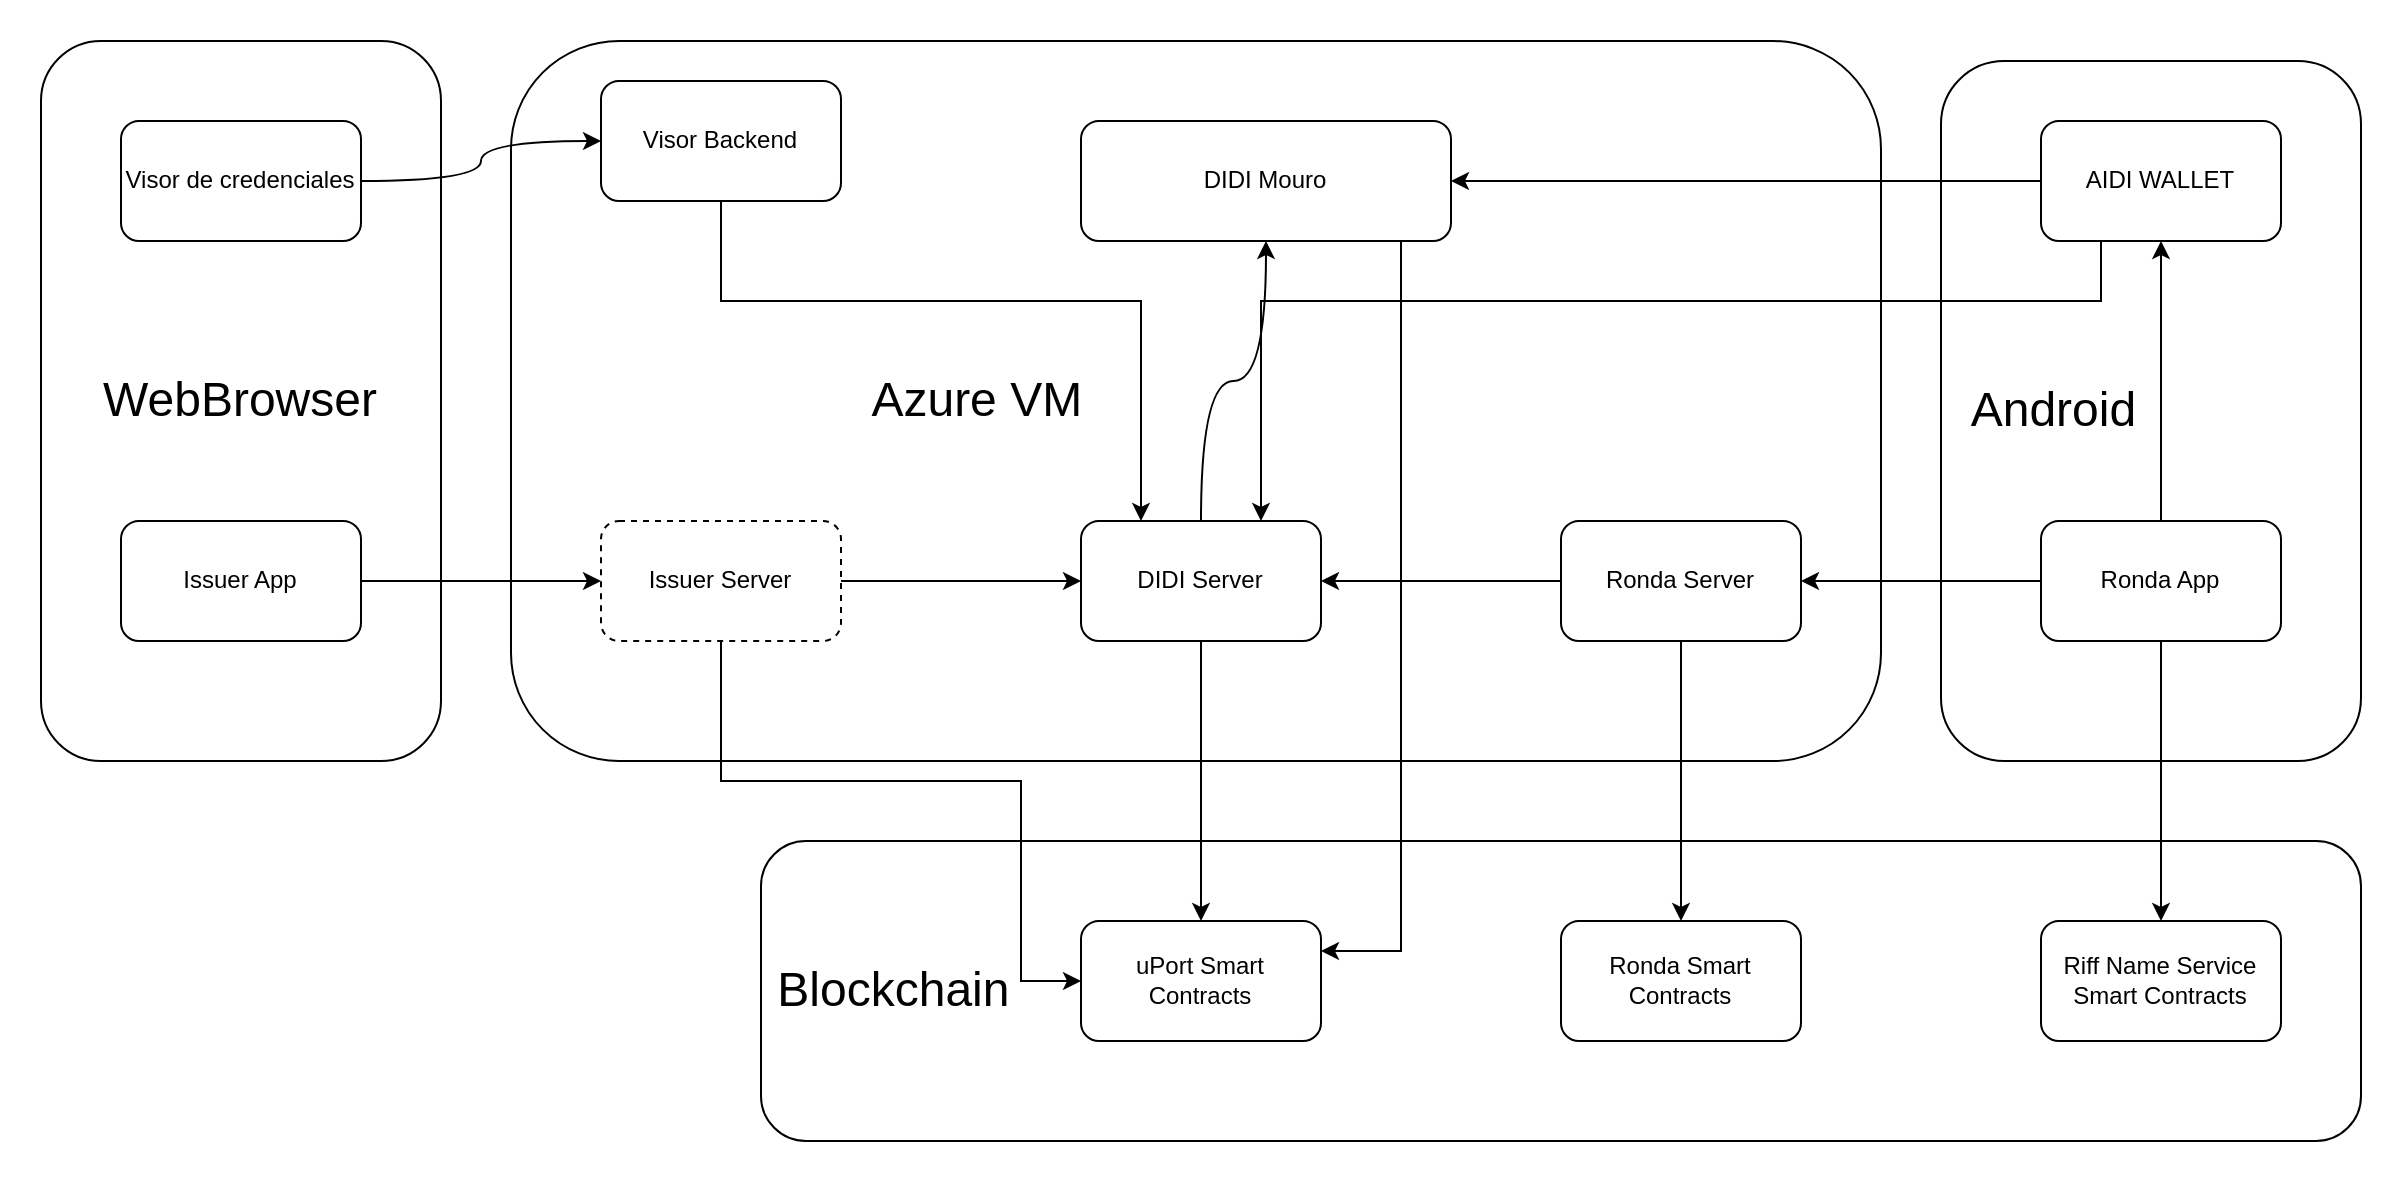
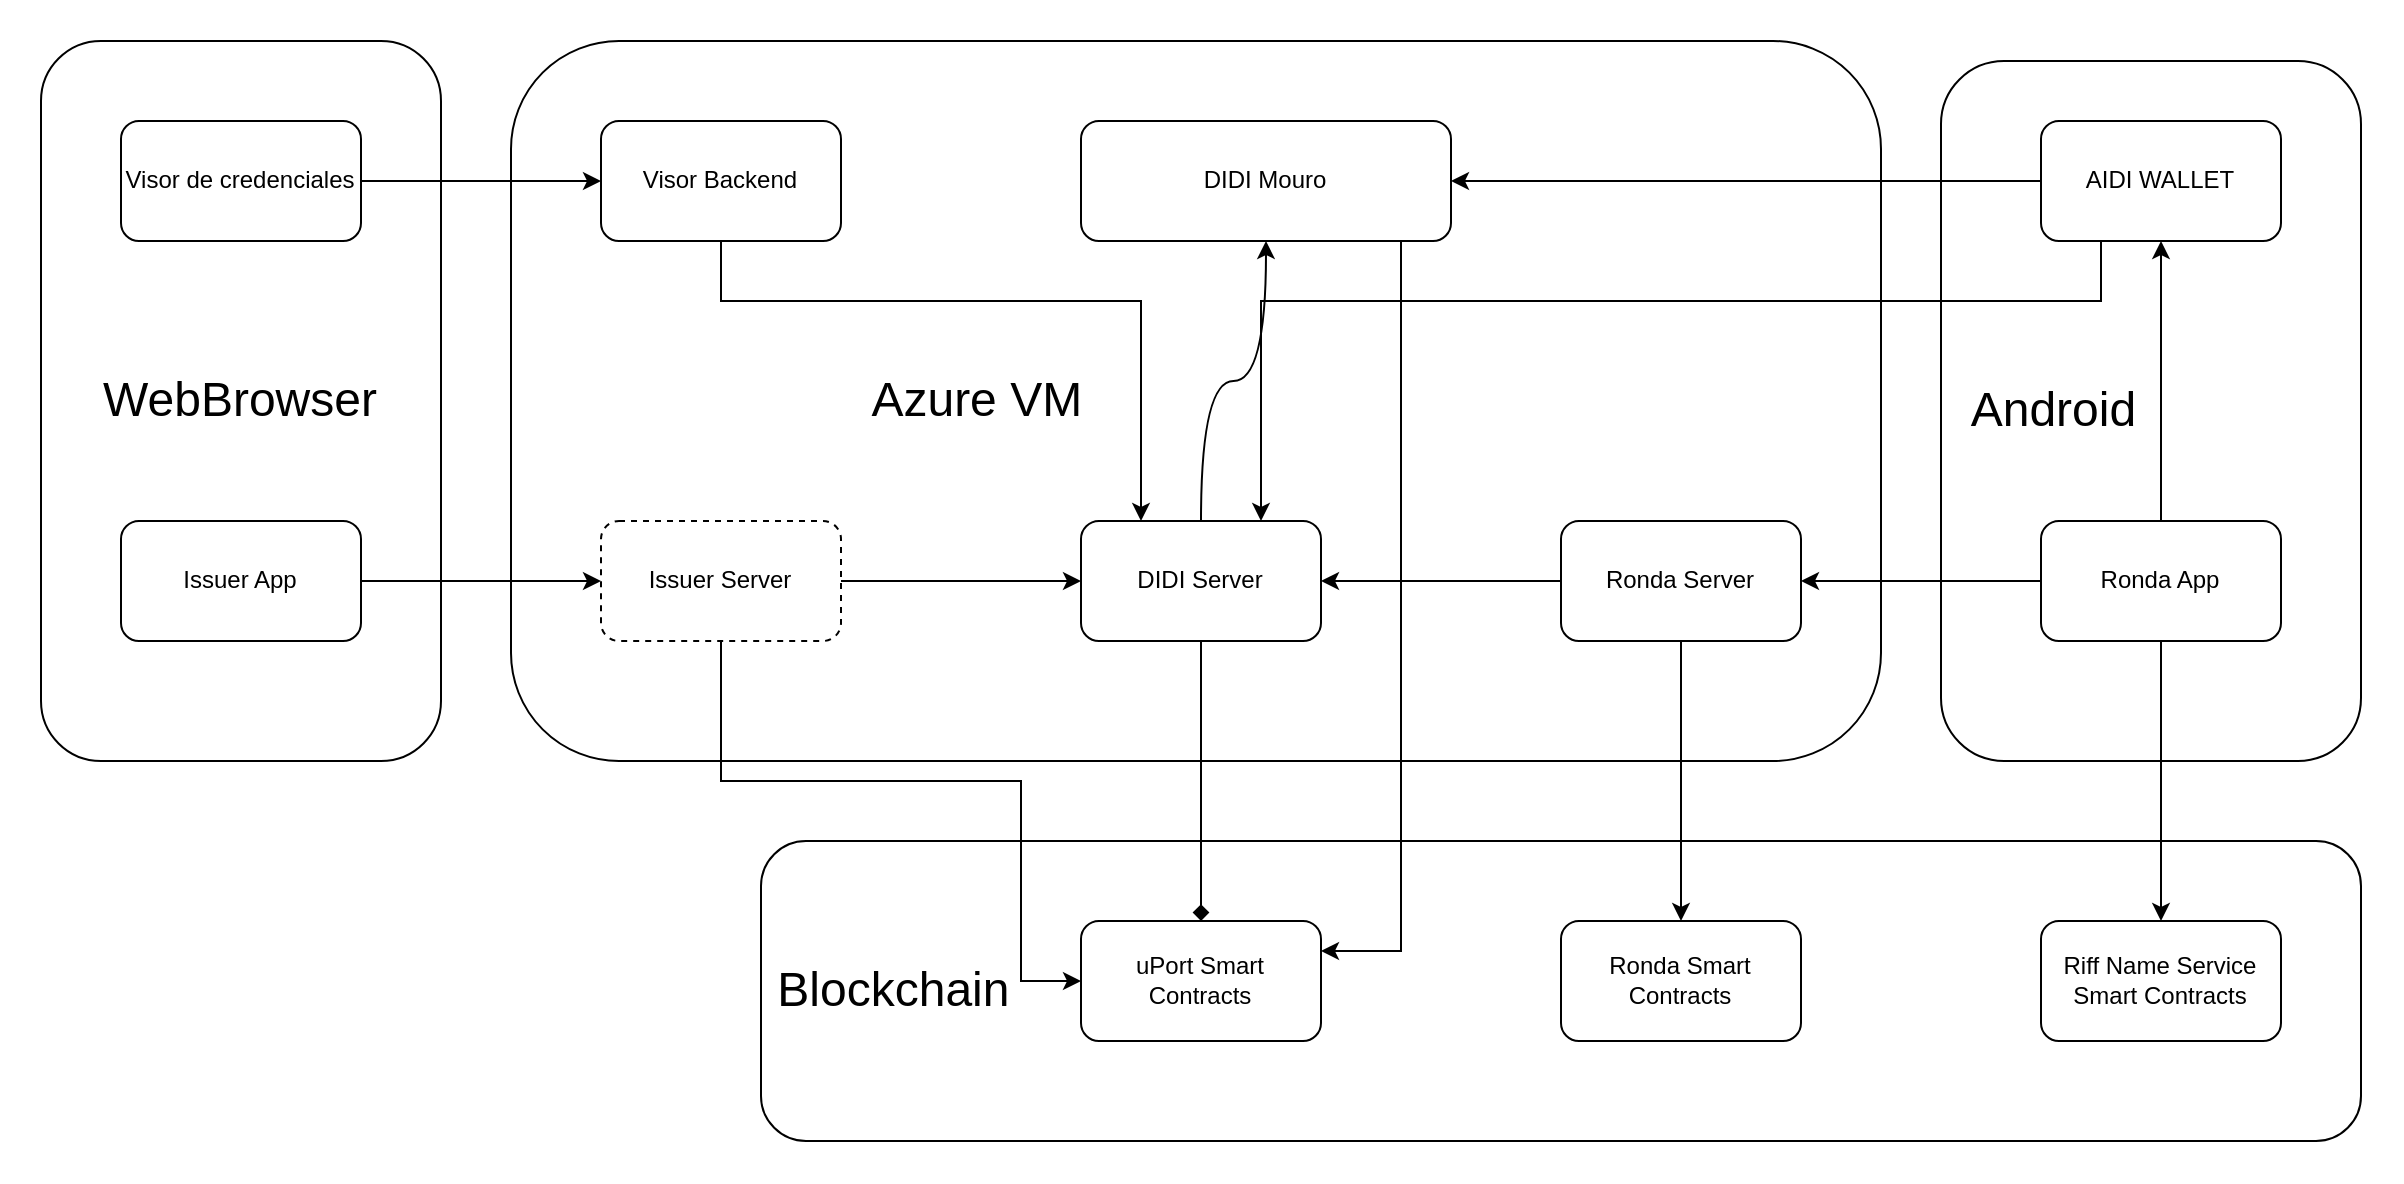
- <mxCell id="31" value="Visor Backend" style="rounded=1;whiteSpace=wrap;html=1;" parent="1" vertex="1"><mxGeometry x="300" y="40" width="120" height="60" as="geometry" /></mxCell>
+ <mxCell id="31" value="Visor Backend" style="rounded=1;whiteSpace=wrap;html=1;" parent="1" vertex="1"><mxGeometry x="300" y="60" width="120" height="60" as="geometry" /></mxCell>
- <mxCell id="9" style="edgeStyle=orthogonalEdgeStyle;curved=1;rounded=0;orthogonalLoop=1;jettySize=auto;html=1;entryX=0.5;entryY=0;entryDx=0;entryDy=0;" parent="1" source="11" target="29" edge="1"><mxGeometry relative="1" as="geometry" /></mxCell>
+ <mxCell id="9" style="edgeStyle=orthogonalEdgeStyle;curved=1;rounded=0;orthogonalLoop=1;jettySize=auto;html=1;entryX=0.5;entryY=0;entryDx=0;entryDy=0;endArrow=diamond;" parent="1" source="11" target="29" edge="1"><mxGeometry relative="1" as="geometry" /></mxCell>
